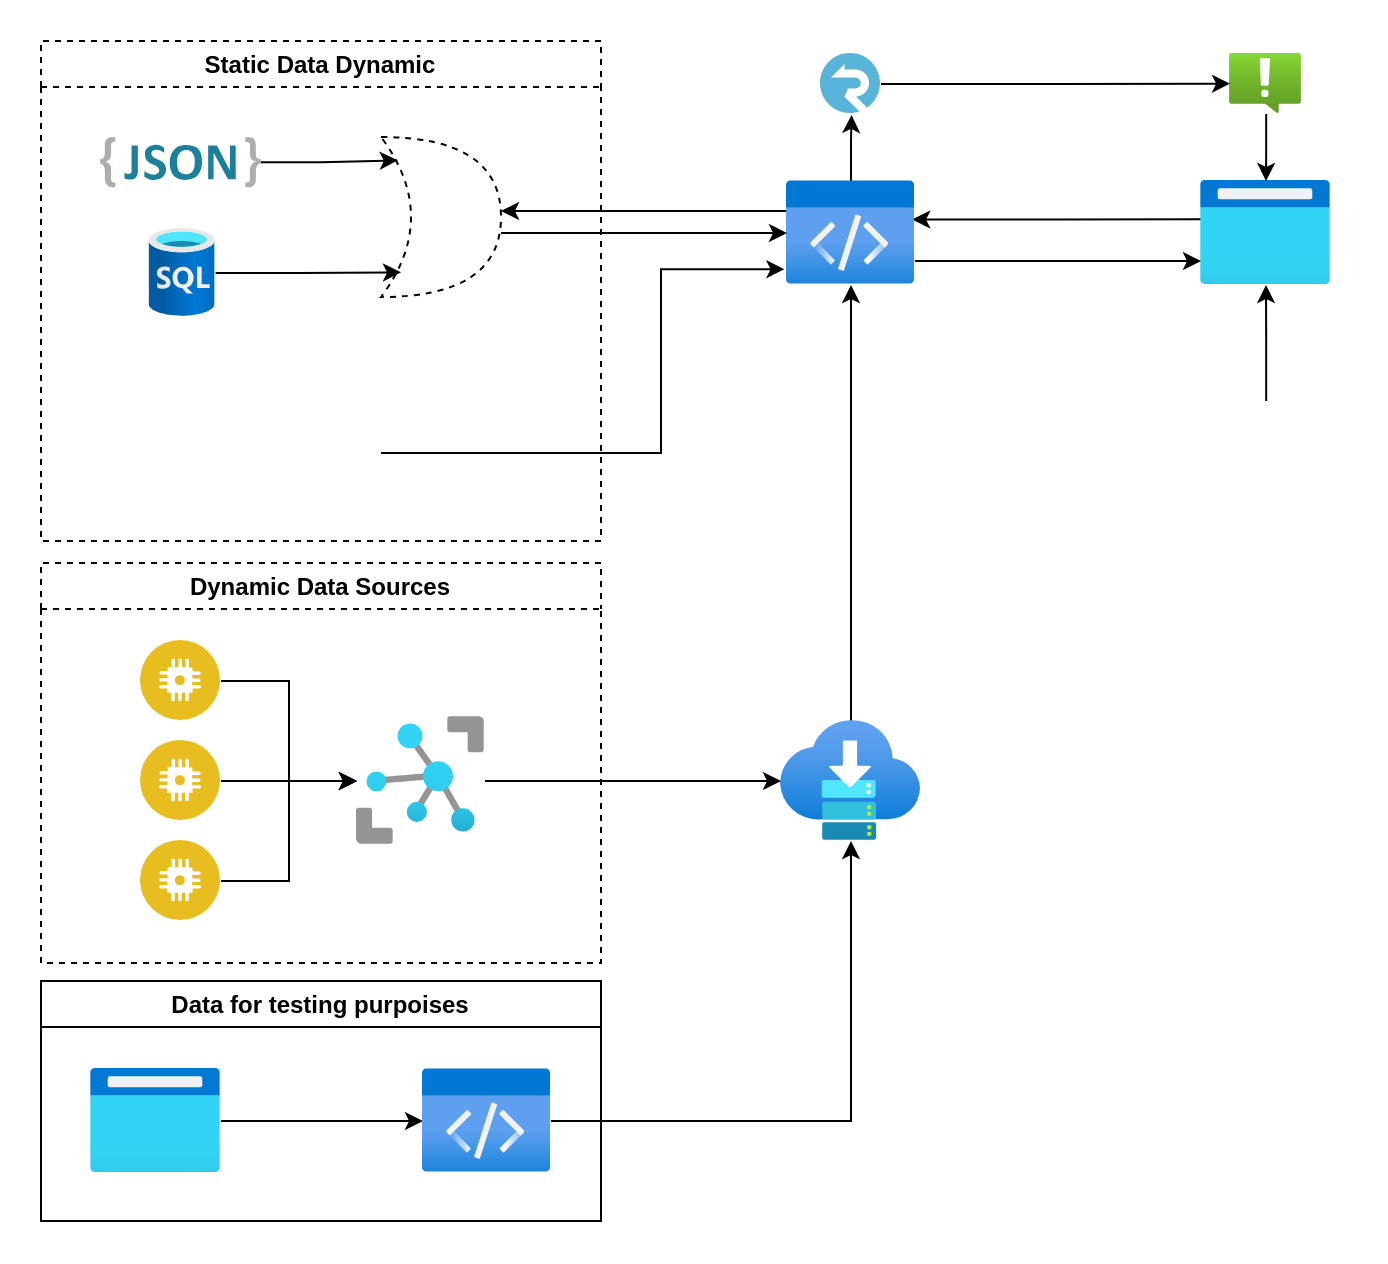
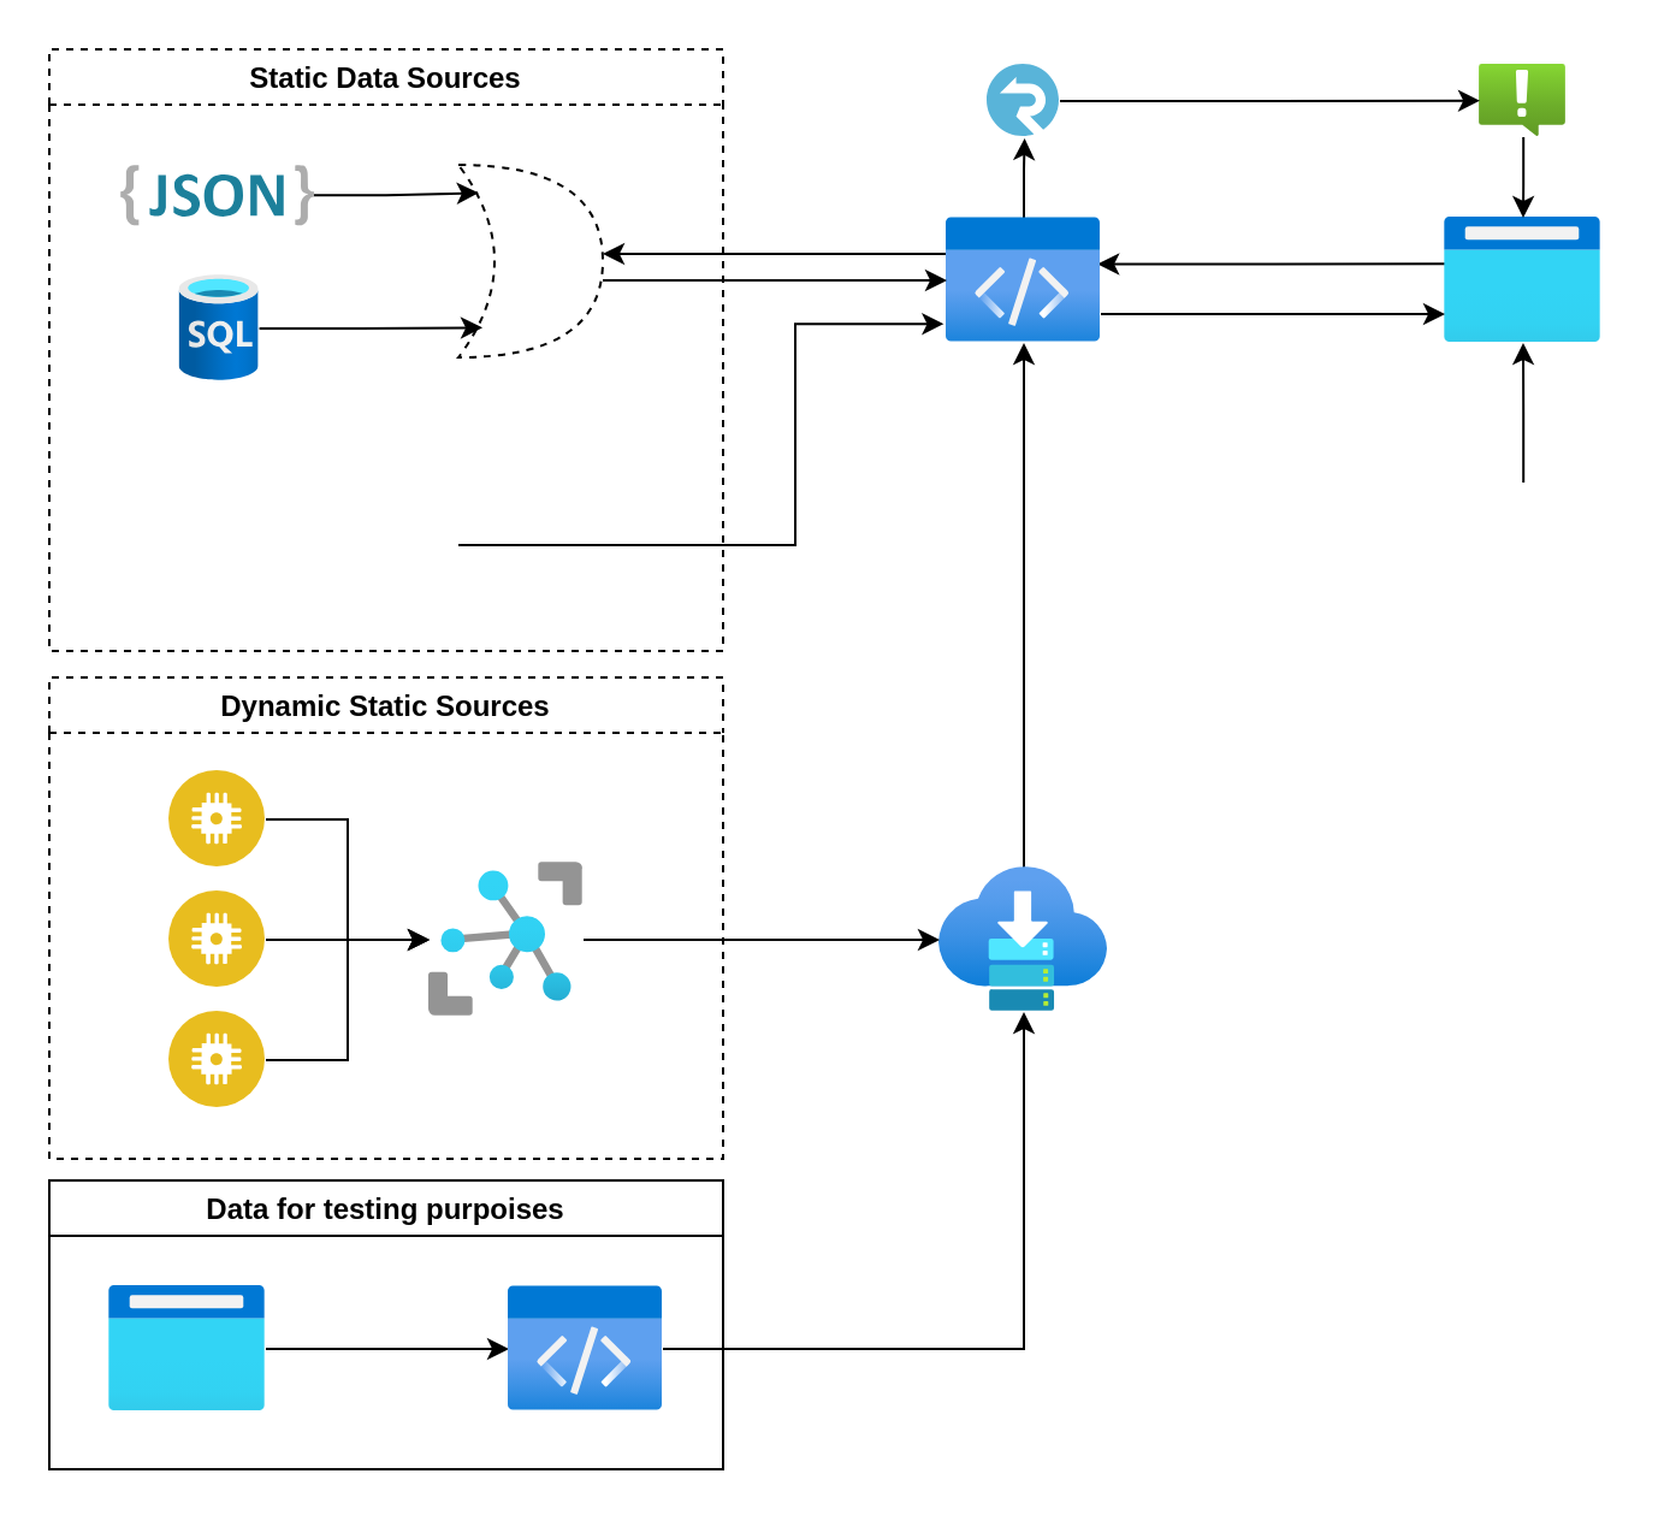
- <mxCell id="20" value="Static Data Dynamic" style="swimlane;dashed=1;fillColor=none;" parent="1" vertex="1"><mxGeometry x="20" y="20" width="280" height="250" as="geometry"><mxRectangle x="70" y="190" width="130" height="23" as="alternateBounds" /></mxGeometry></mxCell>
+ <mxCell id="20" value="Static Data Sources" style="swimlane;dashed=1;fillColor=none;" parent="1" vertex="1"><mxGeometry x="20" y="20" width="280" height="250" as="geometry"><mxRectangle x="70" y="190" width="130" height="23" as="alternateBounds" /></mxGeometry></mxCell>
- <mxCell id="31" value="Dynamic Data Sources" style="swimlane;dashed=1;fillColor=none;" parent="1" vertex="1"><mxGeometry x="20" y="281" width="280" height="200" as="geometry" /></mxCell>
+ <mxCell id="31" value="Dynamic Static Sources" style="swimlane;dashed=1;fillColor=none;" parent="1" vertex="1"><mxGeometry x="20" y="281" width="280" height="200" as="geometry" /></mxCell>
